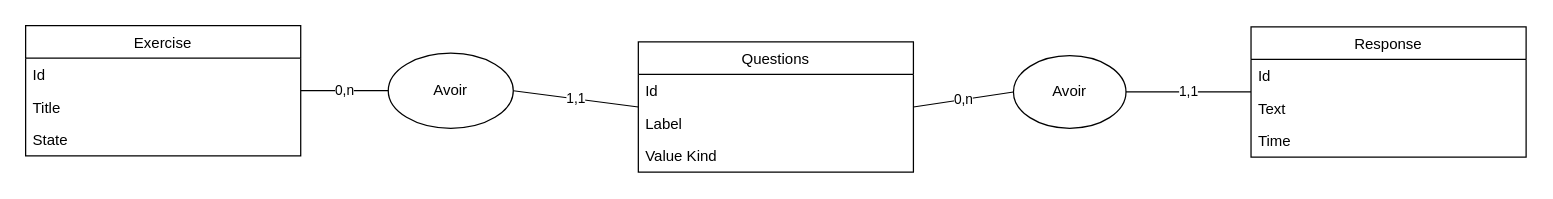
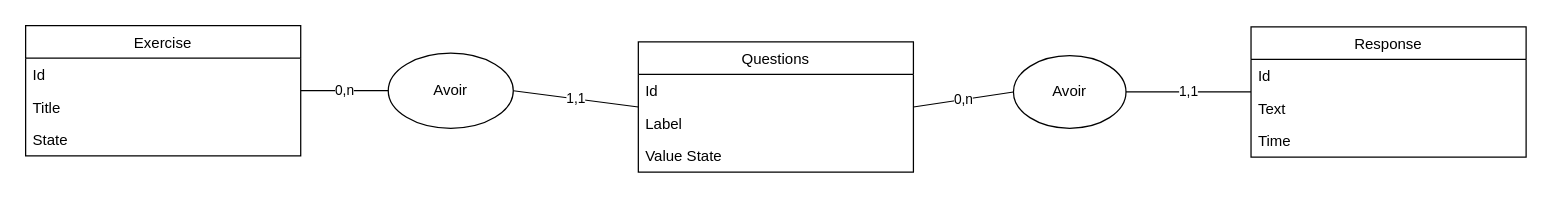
- <mxCell id="6" value="Value Kind" style="text;strokeColor=none;fillColor=none;align=left;verticalAlign=top;spacingLeft=4;spacingRight=4;overflow=hidden;rotatable=0;points=[[0,0.5],[1,0.5]];portConstraint=eastwest;" vertex="1" parent="3"><mxGeometry y="78" width="220" height="26" as="geometry" /></mxCell>
+ <mxCell id="6" value="Value State" style="text;strokeColor=none;fillColor=none;align=left;verticalAlign=top;spacingLeft=4;spacingRight=4;overflow=hidden;rotatable=0;points=[[0,0.5],[1,0.5]];portConstraint=eastwest;" vertex="1" parent="3"><mxGeometry y="78" width="220" height="26" as="geometry" /></mxCell>
